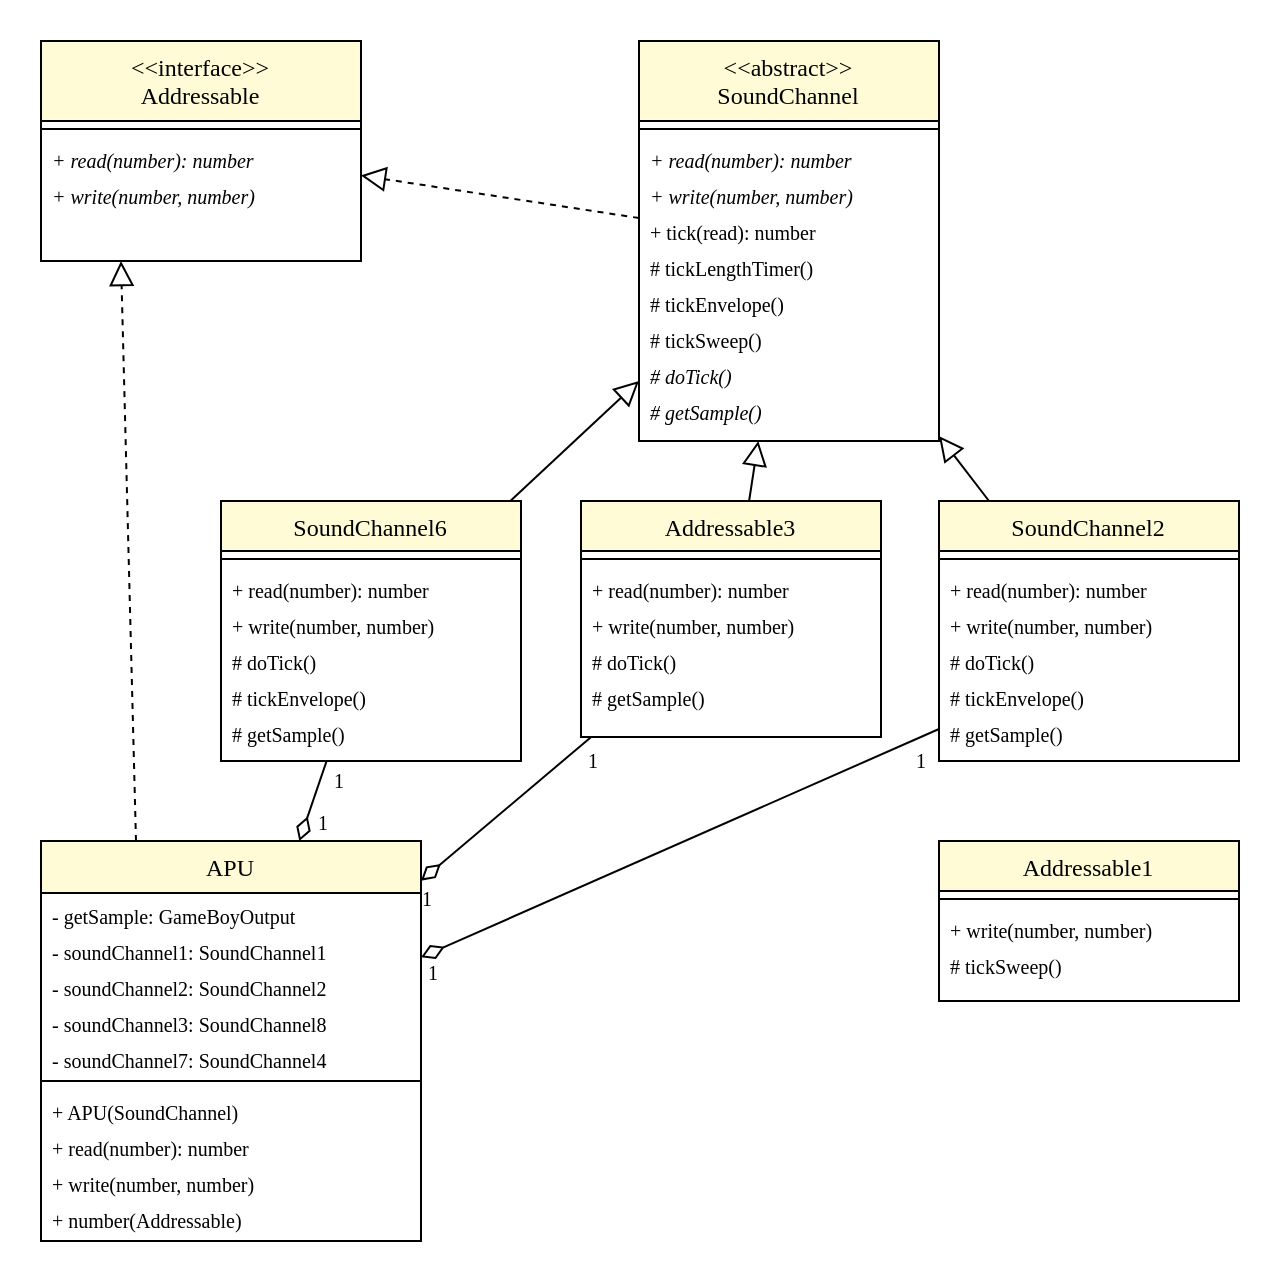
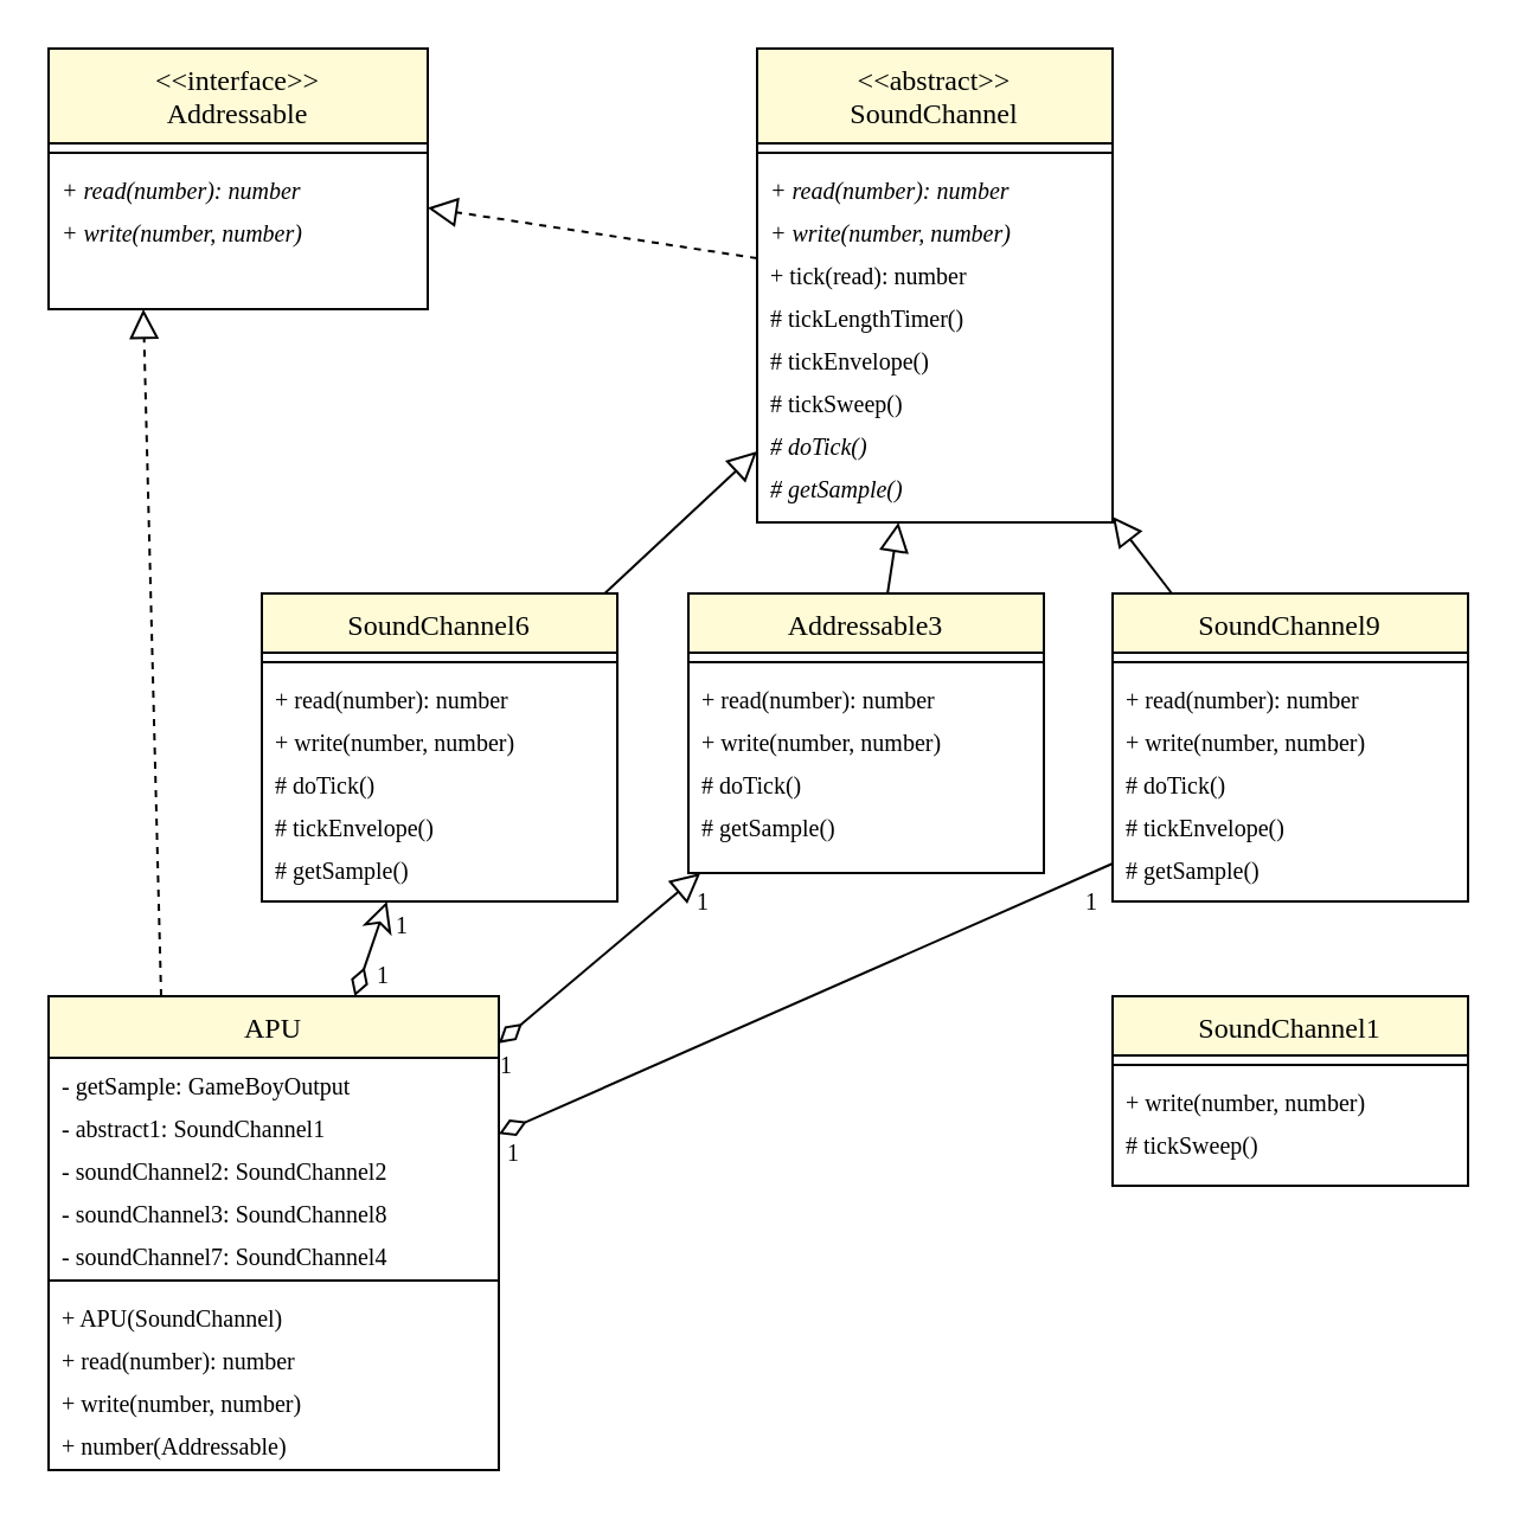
- <mxCell id="29" value="SoundChannel2" style="swimlane;fontStyle=0;align=center;verticalAlign=top;childLayout=stackLayout;horizontal=1;startSize=25;horizontalStack=0;resizeParent=1;resizeLast=0;collapsible=1;marginBottom=0;rounded=0;shadow=0;strokeWidth=1;fillColor=#FEFBD6;fontFamily=CMU Serif;" parent="1" vertex="1"><mxGeometry x="469" y="250" width="150" height="130" as="geometry"><mxRectangle x="489" y="400" width="170" height="26" as="alternateBounds" /></mxGeometry></mxCell>
+ <mxCell id="29" value="SoundChannel9" style="swimlane;fontStyle=0;align=center;verticalAlign=top;childLayout=stackLayout;horizontal=1;startSize=25;horizontalStack=0;resizeParent=1;resizeLast=0;collapsible=1;marginBottom=0;rounded=0;shadow=0;strokeWidth=1;fillColor=#FEFBD6;fontFamily=CMU Serif;" parent="1" vertex="1"><mxGeometry x="469" y="250" width="150" height="130" as="geometry"><mxRectangle x="489" y="400" width="170" height="26" as="alternateBounds" /></mxGeometry></mxCell>
- <mxCell id="51" style="rounded=0;orthogonalLoop=1;jettySize=auto;html=1;fontSize=10;startArrow=diamondThin;startFill=0;endArrow=none;endFill=0;startSize=10;endSize=10;fontFamily=CMU Serif;" edge="1" parent="1" source="6" target="44"><mxGeometry relative="1" as="geometry"><mxPoint x="180" y="464.138" as="sourcePoint" /><mxPoint x="326.667" y="540" as="targetPoint" /></mxGeometry></mxCell>
+ <mxCell id="51" style="rounded=0;orthogonalLoop=1;jettySize=auto;html=1;fontSize=10;startArrow=diamondThin;startFill=0;endArrow=block;endFill=0;startSize=10;endSize=10;fontFamily=CMU Serif;" edge="1" parent="1" source="6" target="44"><mxGeometry relative="1" as="geometry"><mxPoint x="180" y="464.138" as="sourcePoint" /><mxPoint x="326.667" y="540" as="targetPoint" /></mxGeometry></mxCell>
- <mxCell id="54" style="rounded=0;orthogonalLoop=1;jettySize=auto;html=1;fontSize=10;startArrow=diamondThin;startFill=0;endArrow=none;endFill=0;startSize=10;endSize=10;fontFamily=CMU Serif;" edge="1" parent="1" source="6" target="57"><mxGeometry relative="1" as="geometry"><mxPoint x="180" y="438.75" as="sourcePoint" /><mxPoint x="540" y="528.75" as="targetPoint" /></mxGeometry></mxCell>
+ <mxCell id="54" style="rounded=0;orthogonalLoop=1;jettySize=auto;html=1;fontSize=10;startArrow=diamondThin;startFill=0;endArrow=classic;endFill=0;startSize=10;endSize=10;fontFamily=CMU Serif;" edge="1" parent="1" source="6" target="57"><mxGeometry relative="1" as="geometry"><mxPoint x="180" y="438.75" as="sourcePoint" /><mxPoint x="540" y="528.75" as="targetPoint" /></mxGeometry></mxCell>
- <mxCell id="40" value="Addressable1" style="swimlane;fontStyle=0;align=center;verticalAlign=top;childLayout=stackLayout;horizontal=1;startSize=25;horizontalStack=0;resizeParent=1;resizeLast=0;collapsible=1;marginBottom=0;rounded=0;shadow=0;strokeWidth=1;fillColor=#FEFBD6;fontFamily=CMU Serif;" vertex="1" parent="1"><mxGeometry x="469" y="420" width="150" height="80" as="geometry"><mxRectangle x="340" y="380" width="170" height="26" as="alternateBounds" /></mxGeometry></mxCell>
+ <mxCell id="40" value="SoundChannel1" style="swimlane;fontStyle=0;align=center;verticalAlign=top;childLayout=stackLayout;horizontal=1;startSize=25;horizontalStack=0;resizeParent=1;resizeLast=0;collapsible=1;marginBottom=0;rounded=0;shadow=0;strokeWidth=1;fillColor=#FEFBD6;fontFamily=CMU Serif;" vertex="1" parent="1"><mxGeometry x="469" y="420" width="150" height="80" as="geometry"><mxRectangle x="340" y="380" width="170" height="26" as="alternateBounds" /></mxGeometry></mxCell>
- <mxCell id="8" value="- soundChannel1: SoundChannel1" style="text;align=left;verticalAlign=top;spacingLeft=4;spacingRight=4;overflow=hidden;rotatable=0;points=[[0,0.5],[1,0.5]];portConstraint=eastwest;fontSize=10;fontFamily=CMU Serif;" parent="6" vertex="1"><mxGeometry y="44" width="190" height="18" as="geometry" /></mxCell>
+ <mxCell id="8" value="- abstract1: SoundChannel1" style="text;align=left;verticalAlign=top;spacingLeft=4;spacingRight=4;overflow=hidden;rotatable=0;points=[[0,0.5],[1,0.5]];portConstraint=eastwest;fontSize=10;fontFamily=CMU Serif;" parent="6" vertex="1"><mxGeometry y="44" width="190" height="18" as="geometry" /></mxCell>
